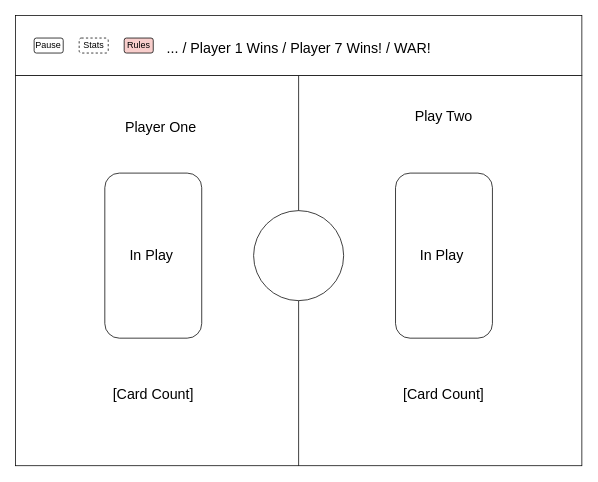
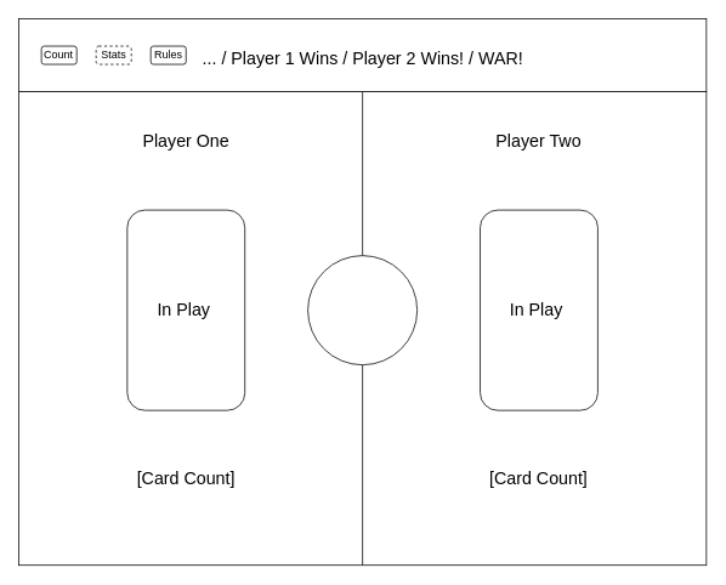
- <mxCell id="20" value="Pause" style="text;html=1;strokeColor=none;fillColor=none;align=center;verticalAlign=middle;whiteSpace=wrap;rounded=0;fontSize=12;" vertex="1" parent="1"><mxGeometry x="34.38" y="45" width="60" height="30" as="geometry" /></mxCell>
+ <mxCell id="20" value="Count" style="text;html=1;strokeColor=none;fillColor=none;align=center;verticalAlign=middle;whiteSpace=wrap;rounded=0;fontSize=12;" vertex="1" parent="1"><mxGeometry x="34.38" y="45" width="60" height="30" as="geometry" /></mxCell>
- <mxCell id="21" value="Rules" style="rounded=1;whiteSpace=wrap;html=1;fontSize=12;fillColor=#f8cecc;" vertex="1" parent="1"><mxGeometry x="165" y="50" width="38.75" height="20" as="geometry" /></mxCell>
+ <mxCell id="21" value="Rules" style="rounded=1;whiteSpace=wrap;html=1;fontSize=12;" vertex="1" parent="1"><mxGeometry x="165" y="50" width="38.75" height="20" as="geometry" /></mxCell>
- <mxCell id="18" value="... / Player 1 Wins / Player 7 Wins! / WAR!" style="text;html=1;strokeColor=none;fillColor=none;align=center;verticalAlign=middle;whiteSpace=wrap;rounded=0;fontSize=19;" vertex="1" parent="1"><mxGeometry x="188.75" y="50" width="417.5" height="30" as="geometry" /></mxCell>
+ <mxCell id="18" value="... / Player 1 Wins / Player 2 Wins! / WAR!" style="text;html=1;strokeColor=none;fillColor=none;align=center;verticalAlign=middle;whiteSpace=wrap;rounded=0;fontSize=19;" vertex="1" parent="1"><mxGeometry x="188.75" y="50" width="417.5" height="30" as="geometry" /></mxCell>
- <mxCell id="14" value="Play Two" style="text;html=1;strokeColor=none;fillColor=none;align=center;verticalAlign=middle;whiteSpace=wrap;rounded=0;fontSize=19;" vertex="1" parent="2"><mxGeometry x="519.062" y="40" width="104.309" height="30" as="geometry" /></mxCell>
+ <mxCell id="14" value="Player Two" style="text;html=1;strokeColor=none;fillColor=none;align=center;verticalAlign=middle;whiteSpace=wrap;rounded=0;fontSize=19;" vertex="1" parent="2"><mxGeometry x="519.062" y="40" width="104.309" height="30" as="geometry" /></mxCell>
- <mxCell id="13" value="Player One" style="text;html=1;strokeColor=none;fillColor=none;align=center;verticalAlign=middle;whiteSpace=wrap;rounded=0;fontSize=19;" vertex="1" parent="2"><mxGeometry x="141.628" y="55" width="104.309" height="30" as="geometry" /></mxCell>
+ <mxCell id="13" value="Player One" style="text;html=1;strokeColor=none;fillColor=none;align=center;verticalAlign=middle;whiteSpace=wrap;rounded=0;fontSize=19;" vertex="1" parent="2"><mxGeometry x="131.628" y="40" width="104.309" height="30" as="geometry" /></mxCell>
